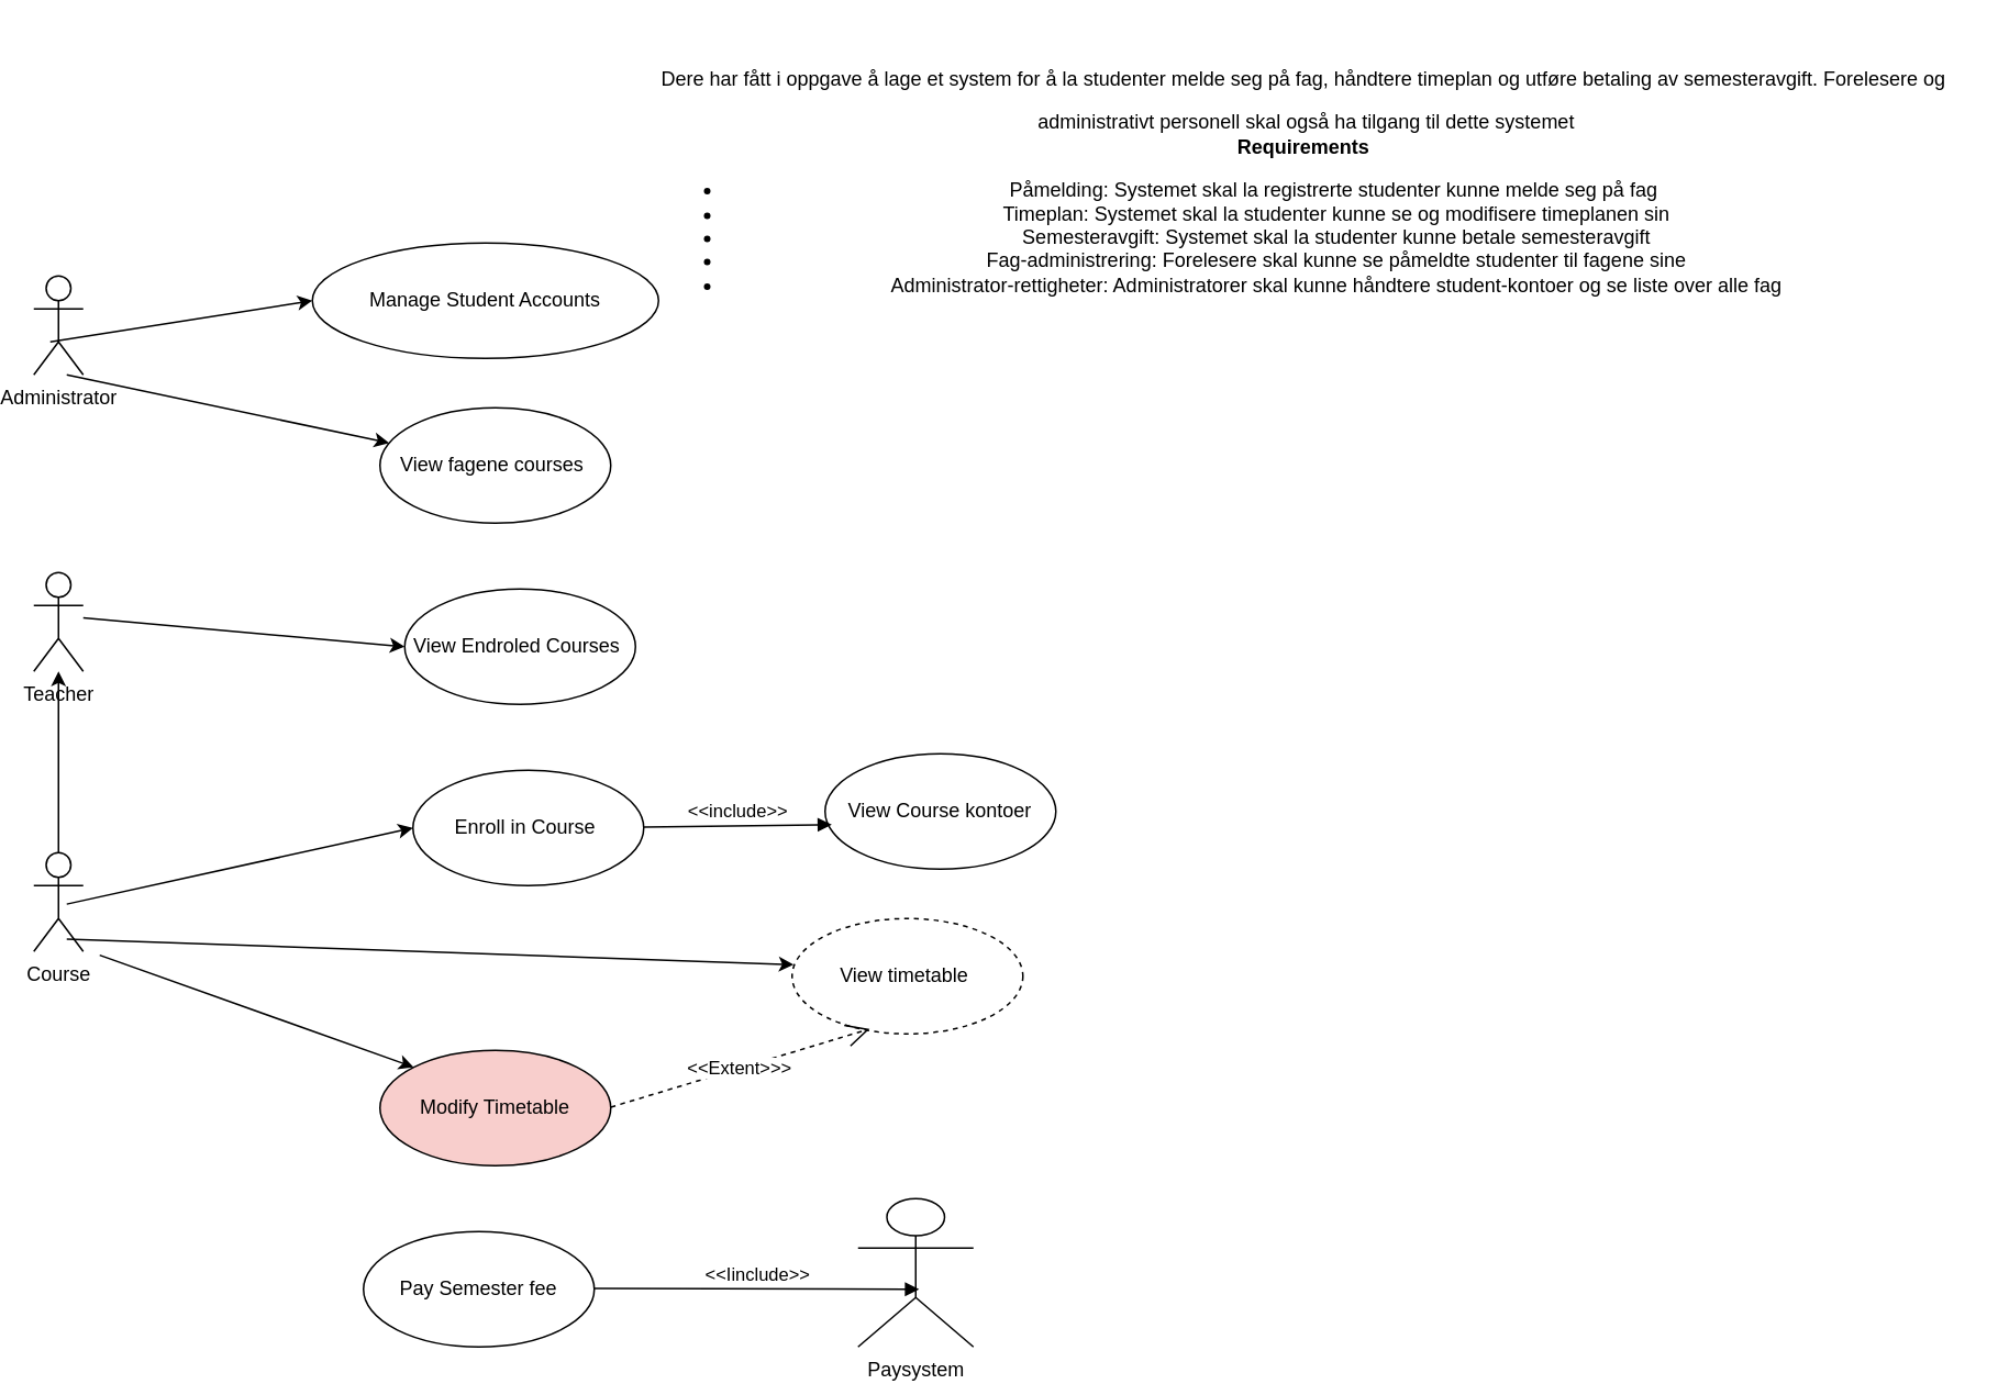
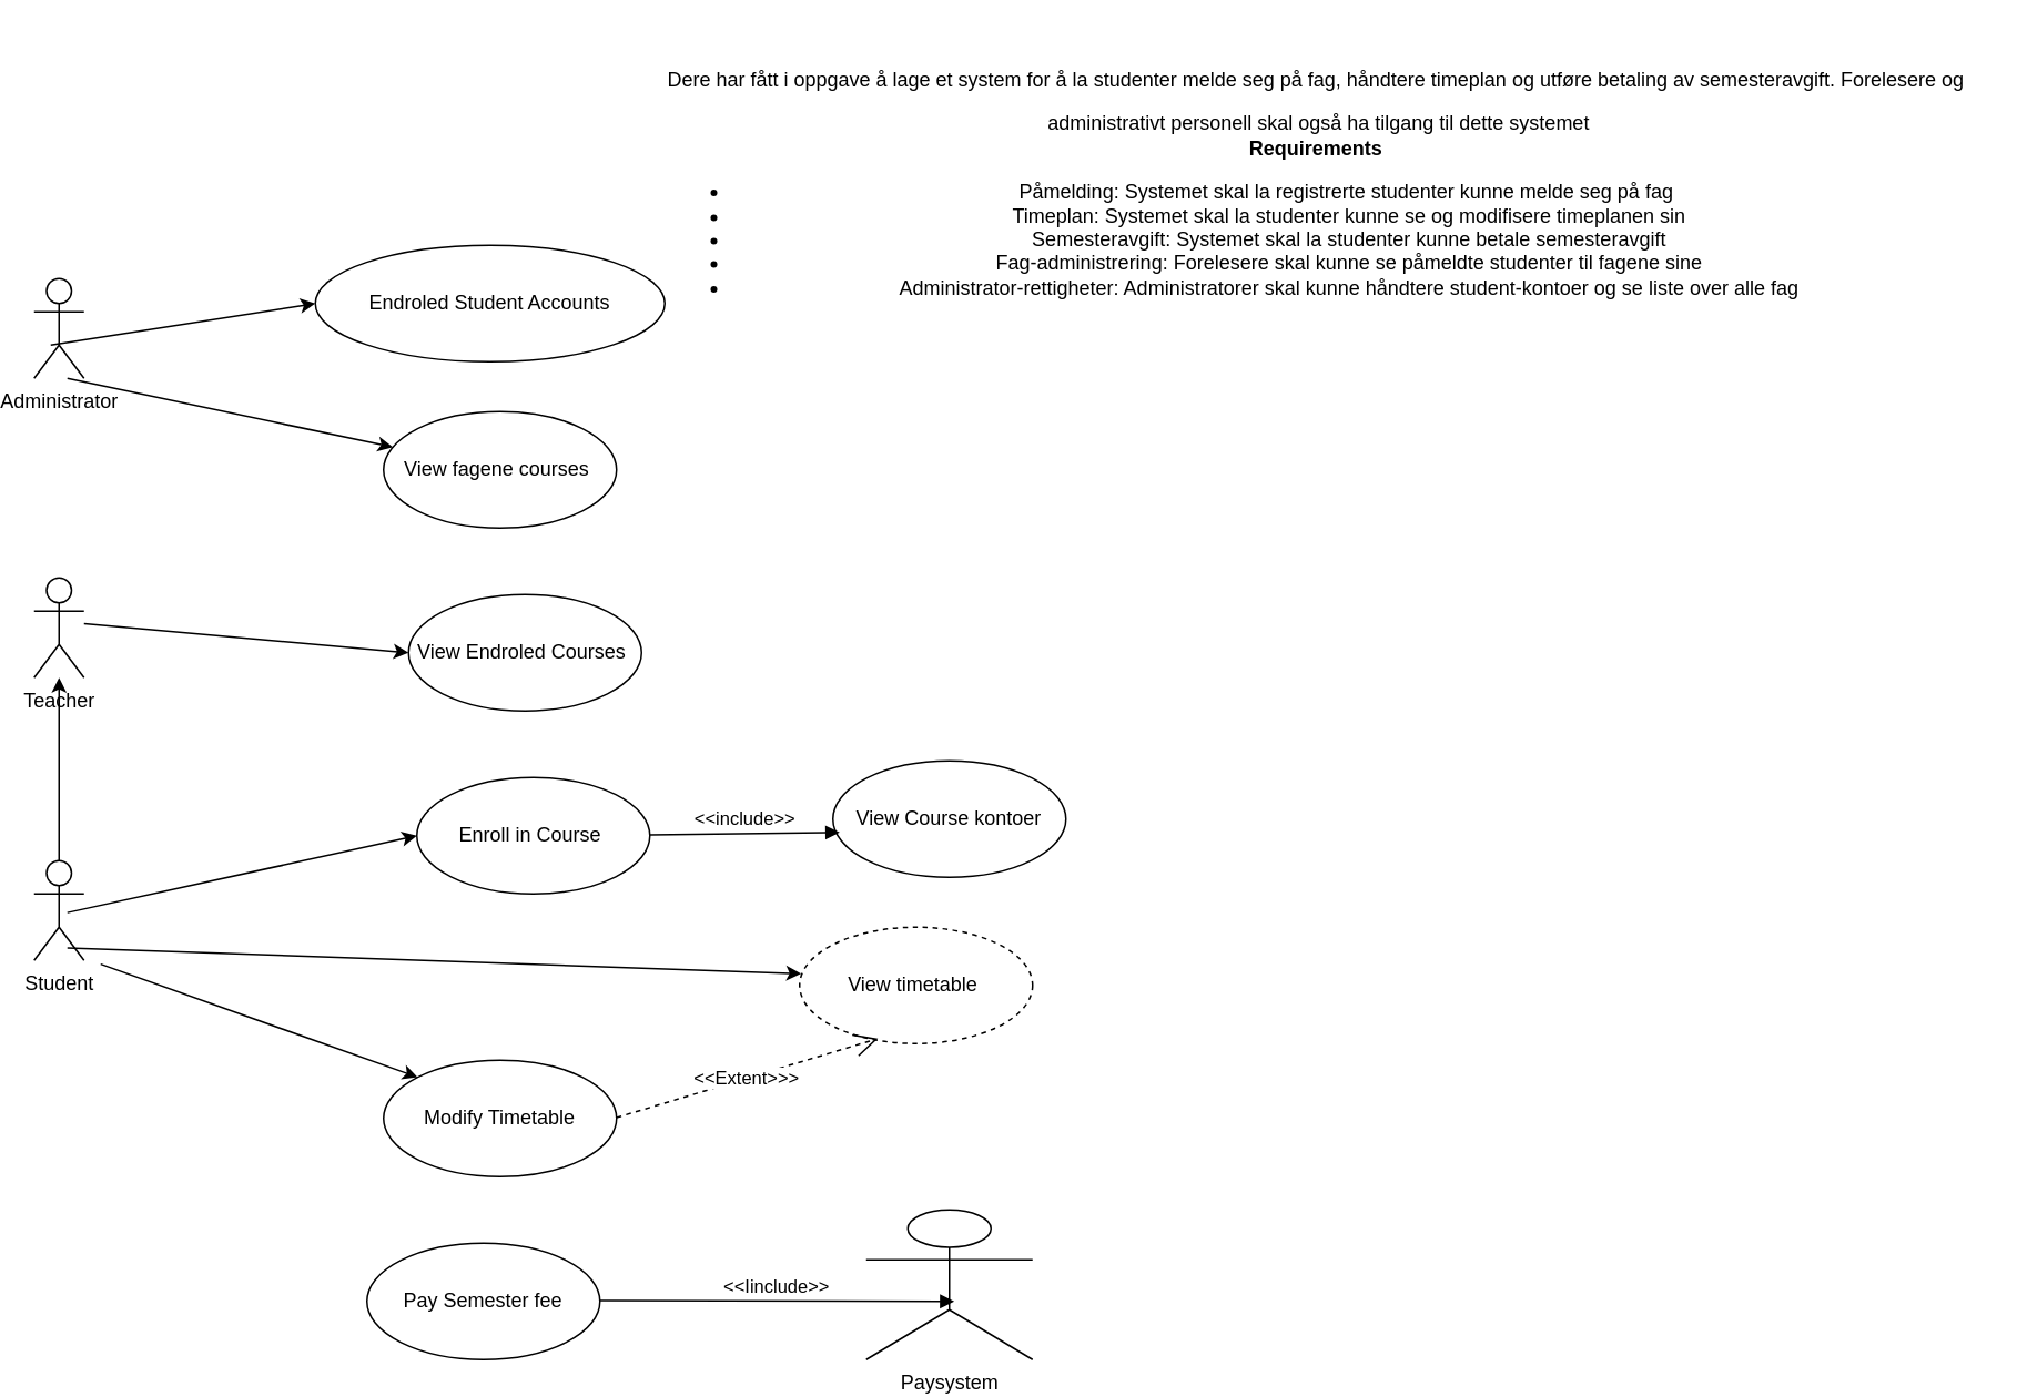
- <mxCell id="5" value="Manage Student Accounts" style="ellipse;whiteSpace=wrap;html=1;" parent="1" vertex="1"><mxGeometry x="189" y="147" width="210" height="70" as="geometry" /></mxCell>
+ <mxCell id="5" value="Endroled Student Accounts" style="ellipse;whiteSpace=wrap;html=1;" parent="1" vertex="1"><mxGeometry x="189" y="147" width="210" height="70" as="geometry" /></mxCell>
- <mxCell id="4" value="Course" style="shape=umlActor;verticalLabelPosition=bottom;verticalAlign=top;html=1;" parent="1" vertex="1"><mxGeometry x="20" y="517" width="30" height="60" as="geometry" /></mxCell>
+ <mxCell id="4" value="Student" style="shape=umlActor;verticalLabelPosition=bottom;verticalAlign=top;html=1;" parent="1" vertex="1"><mxGeometry x="20" y="517" width="30" height="60" as="geometry" /></mxCell>
- <mxCell id="10" value="Modify Timetable" style="ellipse;whiteSpace=wrap;html=1;fillColor=#f8cecc;" parent="1" vertex="1"><mxGeometry x="230" y="637" width="140" height="70" as="geometry" /></mxCell>
+ <mxCell id="10" value="Modify Timetable" style="ellipse;whiteSpace=wrap;html=1;" parent="1" vertex="1"><mxGeometry x="230" y="637" width="140" height="70" as="geometry" /></mxCell>
- <mxCell id="21" value="Paysystem" style="shape=umlActor;verticalLabelPosition=bottom;verticalAlign=top;html=1;" parent="1" vertex="1"><mxGeometry x="520" y="727" width="70" height="90" as="geometry" /></mxCell>
+ <mxCell id="21" value="Paysystem" style="shape=umlActor;verticalLabelPosition=bottom;verticalAlign=top;html=1;" parent="1" vertex="1"><mxGeometry x="520" y="727" width="100" height="90" as="geometry" /></mxCell>
